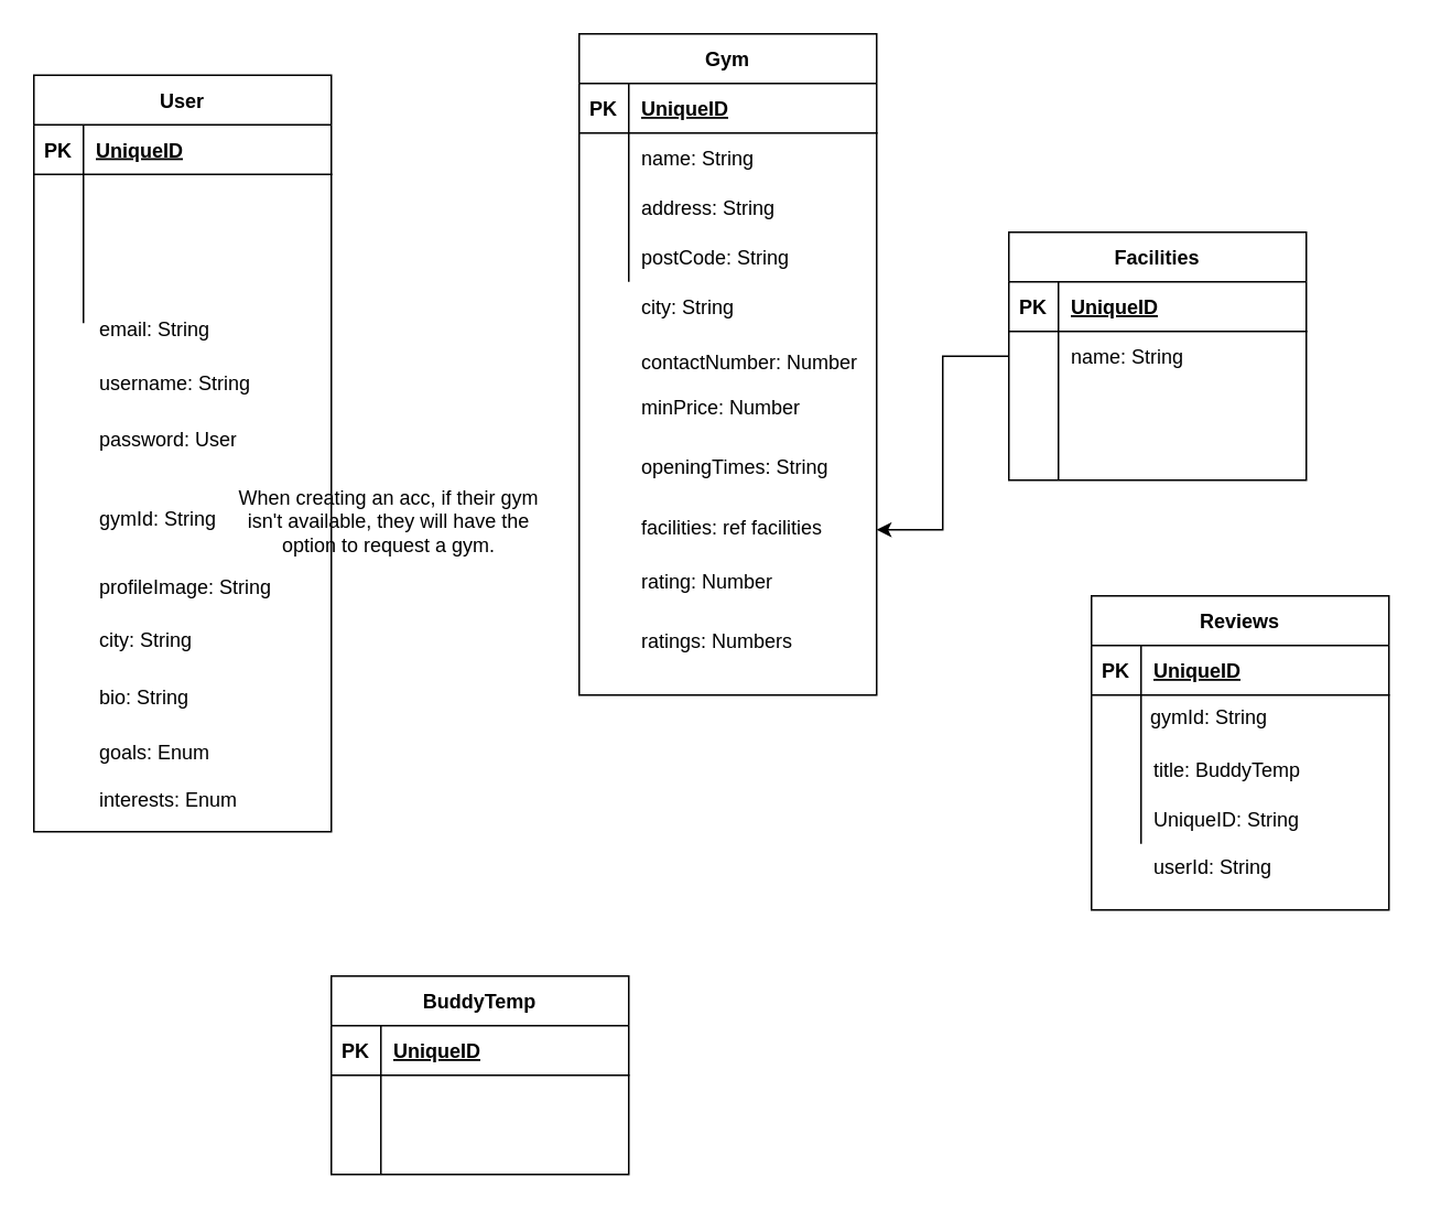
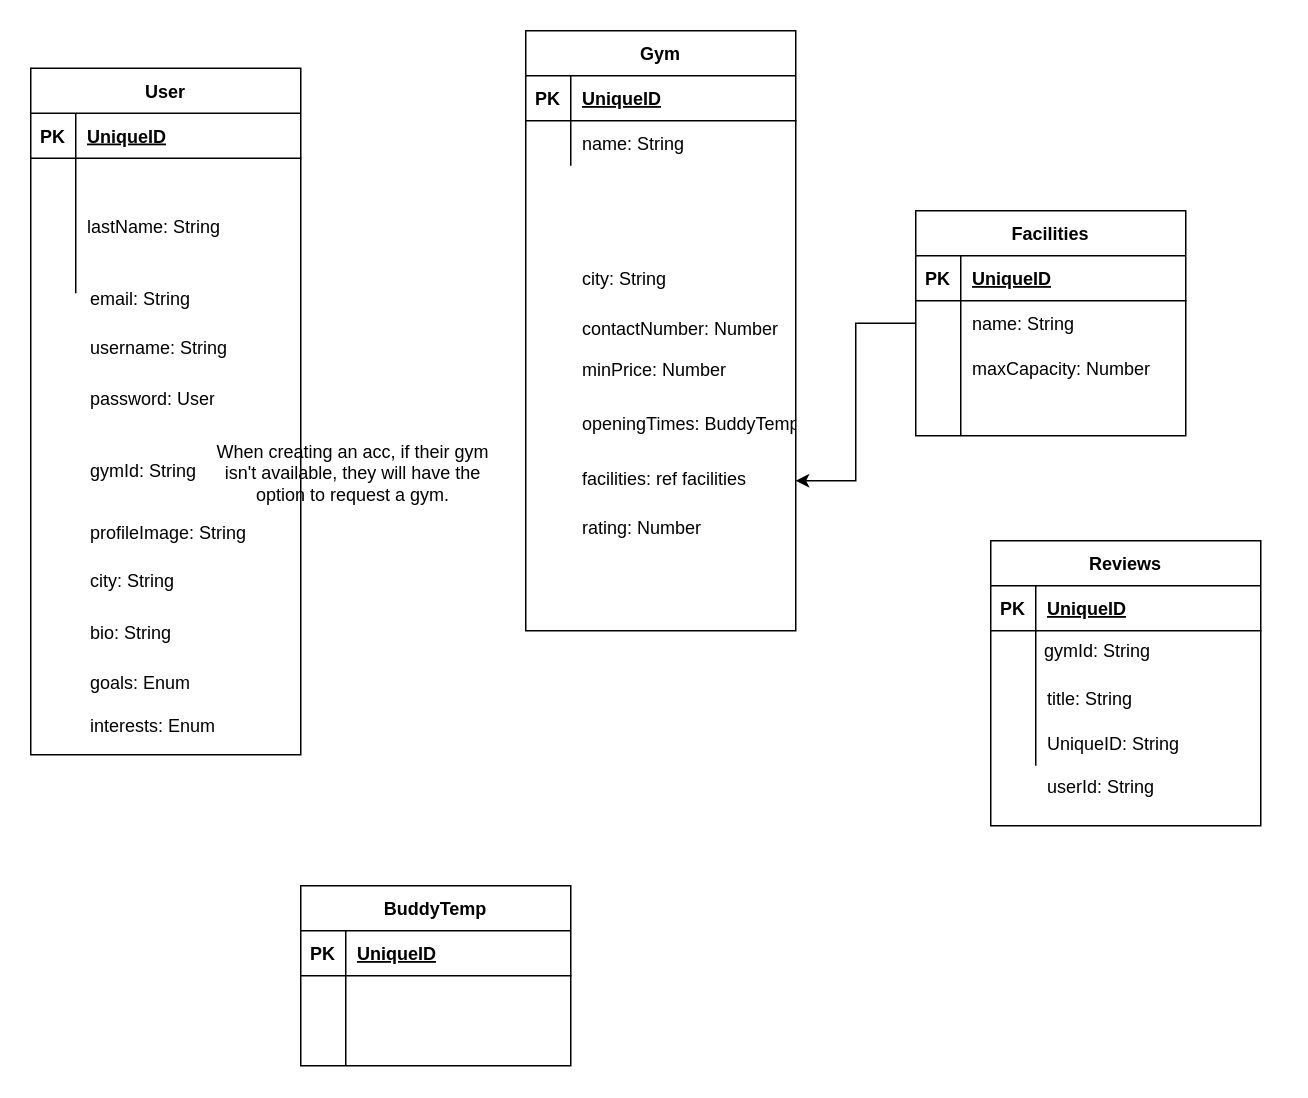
- <mxCell id="12" value="address: String" style="shape=partialRectangle;connectable=0;fillColor=none;top=0;left=0;bottom=0;right=0;align=left;spacingLeft=6;overflow=hidden;" parent="10" vertex="1"><mxGeometry x="30" width="150" height="30" as="geometry" /></mxCell>
+ <mxCell id="47" value="lastName: String" style="shape=partialRectangle;connectable=0;fillColor=none;top=0;left=0;bottom=0;right=0;align=left;spacingLeft=6;overflow=hidden;" parent="45" vertex="1"><mxGeometry x="30" width="150" height="30" as="geometry" /></mxCell>
- <mxCell id="15" value="postCode: String" style="shape=partialRectangle;connectable=0;fillColor=none;top=0;left=0;bottom=0;right=0;align=left;spacingLeft=6;overflow=hidden;" parent="13" vertex="1"><mxGeometry x="30" width="150" height="30" as="geometry" /></mxCell>
+ <mxCell id="32" value="maxCapacity: Number" style="shape=partialRectangle;connectable=0;fillColor=none;top=0;left=0;bottom=0;right=0;align=left;spacingLeft=6;overflow=hidden;" parent="30" vertex="1"><mxGeometry x="30" width="150" height="30" as="geometry" /></mxCell>
- <mxCell id="18" value="openingTimes: String" style="shape=partialRectangle;connectable=0;fillColor=none;top=0;left=0;bottom=0;right=0;align=left;spacingLeft=6;overflow=hidden;" parent="2" vertex="1"><mxGeometry x="30" y="243.57" width="150" height="36.429" as="geometry" /></mxCell>
+ <mxCell id="18" value="openingTimes: BuddyTemp" style="shape=partialRectangle;connectable=0;fillColor=none;top=0;left=0;bottom=0;right=0;align=left;spacingLeft=6;overflow=hidden;" parent="2" vertex="1"><mxGeometry x="30" y="243.57" width="150" height="36.429" as="geometry" /></mxCell>
- <mxCell id="21" value="ratings: Numbers" style="shape=partialRectangle;connectable=0;fillColor=none;top=0;left=0;bottom=0;right=0;align=left;spacingLeft=6;overflow=hidden;" parent="2" vertex="1"><mxGeometry x="30" y="348.999" width="150" height="36.429" as="geometry" /></mxCell>
- <mxCell id="79" value="title: BuddyTemp" style="shape=partialRectangle;connectable=0;fillColor=none;top=0;left=0;bottom=0;right=0;align=left;spacingLeft=6;overflow=hidden;" parent="77" vertex="1"><mxGeometry x="30" width="150" height="30" as="geometry" /></mxCell>
+ <mxCell id="79" value="title: String" style="shape=partialRectangle;connectable=0;fillColor=none;top=0;left=0;bottom=0;right=0;align=left;spacingLeft=6;overflow=hidden;" parent="77" vertex="1"><mxGeometry x="30" width="150" height="30" as="geometry" /></mxCell>
